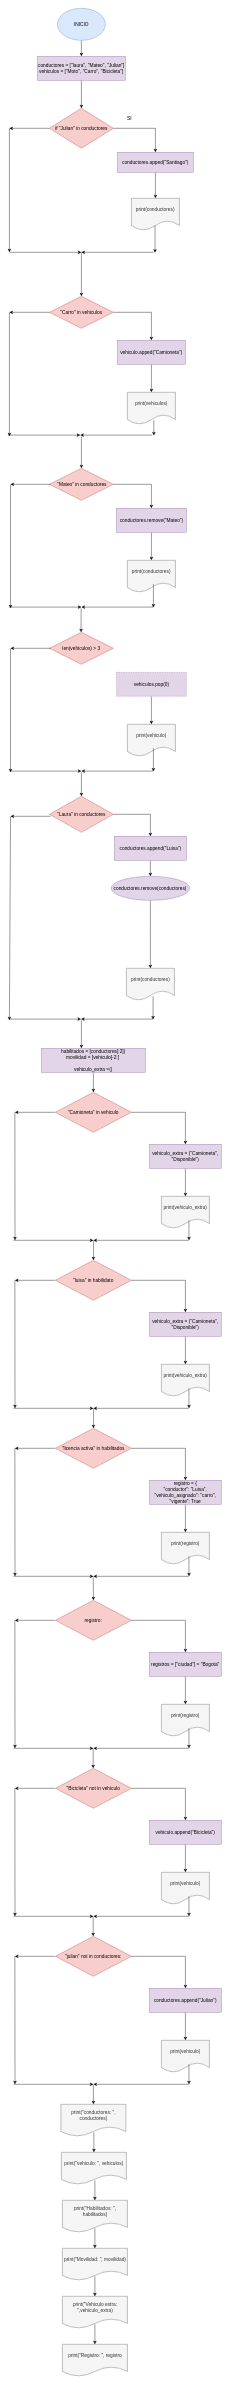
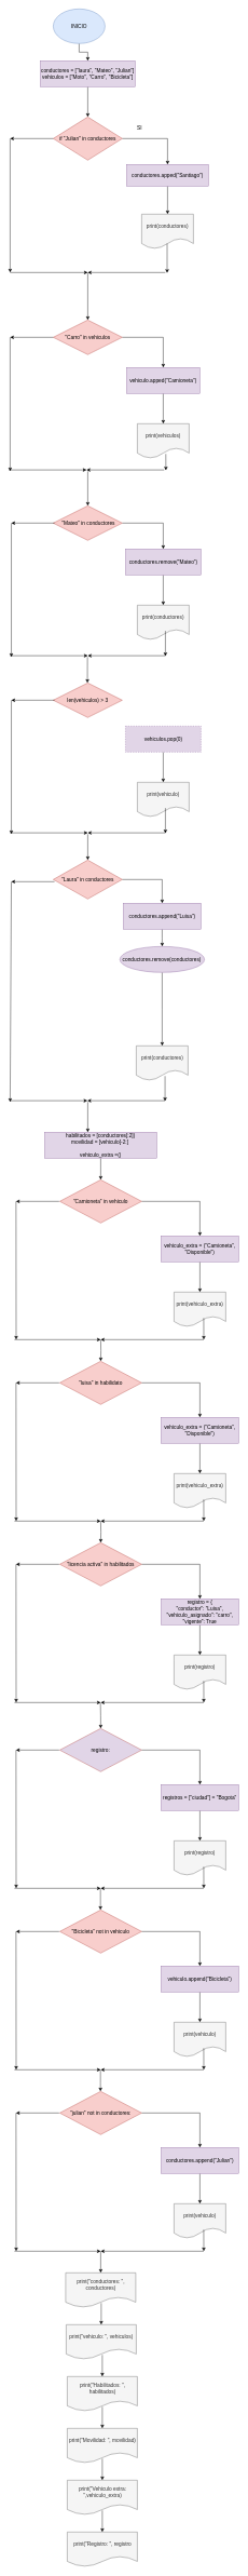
- <mxCell id="3" value="INICIO" style="ellipse;whiteSpace=wrap;html=1;fillColor=#dae8fc;strokeColor=#6c8ebf;" parent="1" vertex="1"><mxGeometry x="143" y="20" width="120" height="80" as="geometry" /></mxCell>
+ <mxCell id="3" value="INICIO" style="ellipse;whiteSpace=wrap;html=1;fillColor=#dae8fc;strokeColor=#6c8ebf;" parent="1" vertex="1"><mxGeometry x="123" y="20" width="120" height="80" as="geometry" /></mxCell>
- <mxCell id="98" value="registro:" style="rhombus;whiteSpace=wrap;html=1;fillColor=#f8cecc;strokeColor=#b85450;rounded=0;" vertex="1" parent="1"><mxGeometry x="138" y="4000" width="190" height="100" as="geometry" /></mxCell>
+ <mxCell id="98" value="registro:" style="rhombus;whiteSpace=wrap;html=1;fillColor=#e1d5e7;strokeColor=#b85450;rounded=0;" vertex="1" parent="1"><mxGeometry x="138" y="4000" width="190" height="100" as="geometry" /></mxCell>
